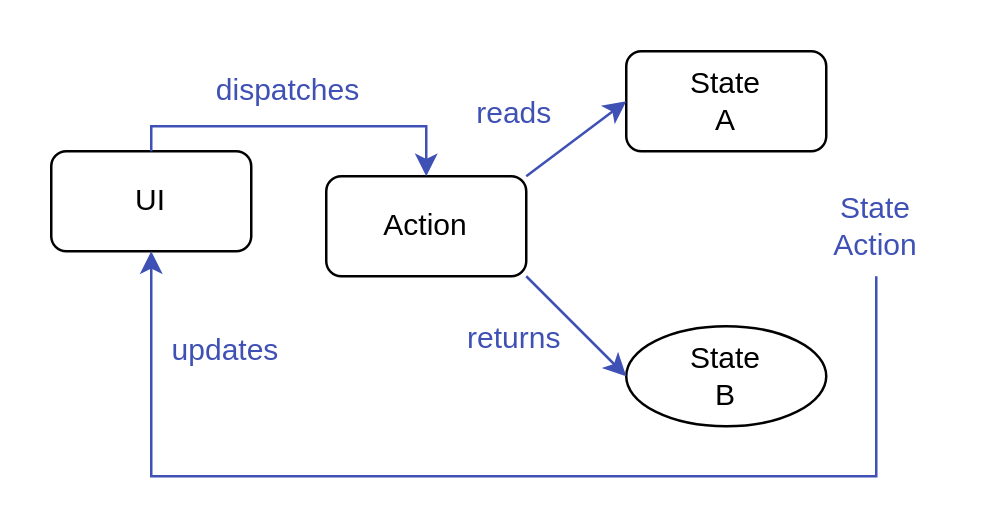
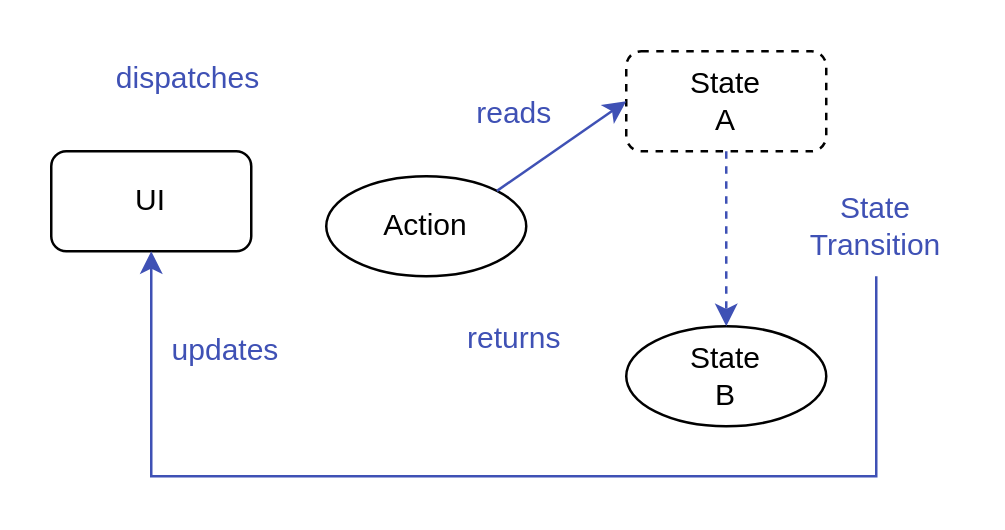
- <mxCell id="7" value="dispatches" style="text;html=1;strokeColor=none;fillColor=none;align=center;verticalAlign=middle;whiteSpace=wrap;rounded=0;fontColor=#3F51B5;" parent="1" vertex="1"><mxGeometry x="90" y="26" width="50" height="20" as="geometry" /></mxCell>
+ <mxCell id="7" value="dispatches" style="text;html=1;strokeColor=none;fillColor=none;align=center;verticalAlign=middle;whiteSpace=wrap;rounded=0;fontColor=#3F51B5;" parent="1" vertex="1"><mxGeometry x="50" y="21" width="50" height="20" as="geometry" /></mxCell>
- <mxCell id="5" value="&lt;div&gt;State&lt;/div&gt;&lt;div&gt;A&lt;/div&gt;" style="rounded=1;whiteSpace=wrap;html=1;" parent="1" vertex="1"><mxGeometry x="250" y="20" width="80" height="40" as="geometry" /></mxCell>
+ <mxCell id="5" value="&lt;div&gt;State&lt;/div&gt;&lt;div&gt;A&lt;/div&gt;" style="rounded=1;whiteSpace=wrap;html=1;dashed=1;" parent="1" vertex="1"><mxGeometry x="250" y="20" width="80" height="40" as="geometry" /></mxCell>
- <mxCell id="6" value="" style="endArrow=classic;html=1;rounded=0;exitX=0.5;exitY=0;exitDx=0;exitDy=0;entryX=0.5;entryY=0;entryDx=0;entryDy=0;strokeColor=#3F51B5;curved=0;" parent="1" source="2" target="3" edge="1"><mxGeometry width="50" height="50" relative="1" as="geometry"><mxPoint x="170" y="160" as="sourcePoint" /><mxPoint x="220" y="110" as="targetPoint" /><Array as="points"><mxPoint x="60" y="50" /><mxPoint x="170" y="50" /></Array></mxGeometry></mxCell>
- <mxCell id="3" value="Action" style="rounded=1;whiteSpace=wrap;html=1;" parent="1" vertex="1"><mxGeometry x="130" y="70" width="80" height="40" as="geometry" /></mxCell>
+ <mxCell id="3" value="Action" style="ellipse;whiteSpace=wrap;html=1;" parent="1" vertex="1"><mxGeometry x="130" y="70" width="80" height="40" as="geometry" /></mxCell>
- <mxCell id="9" value="&lt;div&gt;State&lt;/div&gt;&lt;div&gt;Action&lt;br&gt;&lt;/div&gt;" style="text;html=1;strokeColor=none;fillColor=none;align=center;verticalAlign=middle;whiteSpace=wrap;rounded=0;fontColor=#3F51B5;" parent="1" vertex="1"><mxGeometry x="320" y="75" width="60" height="30" as="geometry" /></mxCell>
+ <mxCell id="9" value="&lt;div&gt;State&lt;/div&gt;&lt;div&gt;Transition&lt;br&gt;&lt;/div&gt;" style="text;html=1;strokeColor=none;fillColor=none;align=center;verticalAlign=middle;whiteSpace=wrap;rounded=0;fontColor=#3F51B5;" parent="1" vertex="1"><mxGeometry x="320" y="75" width="60" height="30" as="geometry" /></mxCell>
+ <mxCell id="8" value="" style="endArrow=classic;html=1;rounded=0;exitX=0.5;exitY=1;exitDx=0;exitDy=0;entryX=0.5;entryY=0;entryDx=0;entryDy=0;strokeColor=#3F51B5;dashed=1;" parent="1" source="5" target="4" edge="1"><mxGeometry width="50" height="50" relative="1" as="geometry"><mxPoint x="170" y="160" as="sourcePoint" /><mxPoint x="220" y="110" as="targetPoint" /></mxGeometry></mxCell>
- <mxCell id="11" value="" style="endArrow=classic;html=1;rounded=0;exitX=1;exitY=1;exitDx=0;exitDy=0;entryX=0;entryY=0.5;entryDx=0;entryDy=0;strokeColor=#3F51B5;" parent="1" source="3" target="4" edge="1"><mxGeometry width="50" height="50" relative="1" as="geometry"><mxPoint x="220" y="80" as="sourcePoint" /><mxPoint x="260" y="50" as="targetPoint" /></mxGeometry></mxCell>
